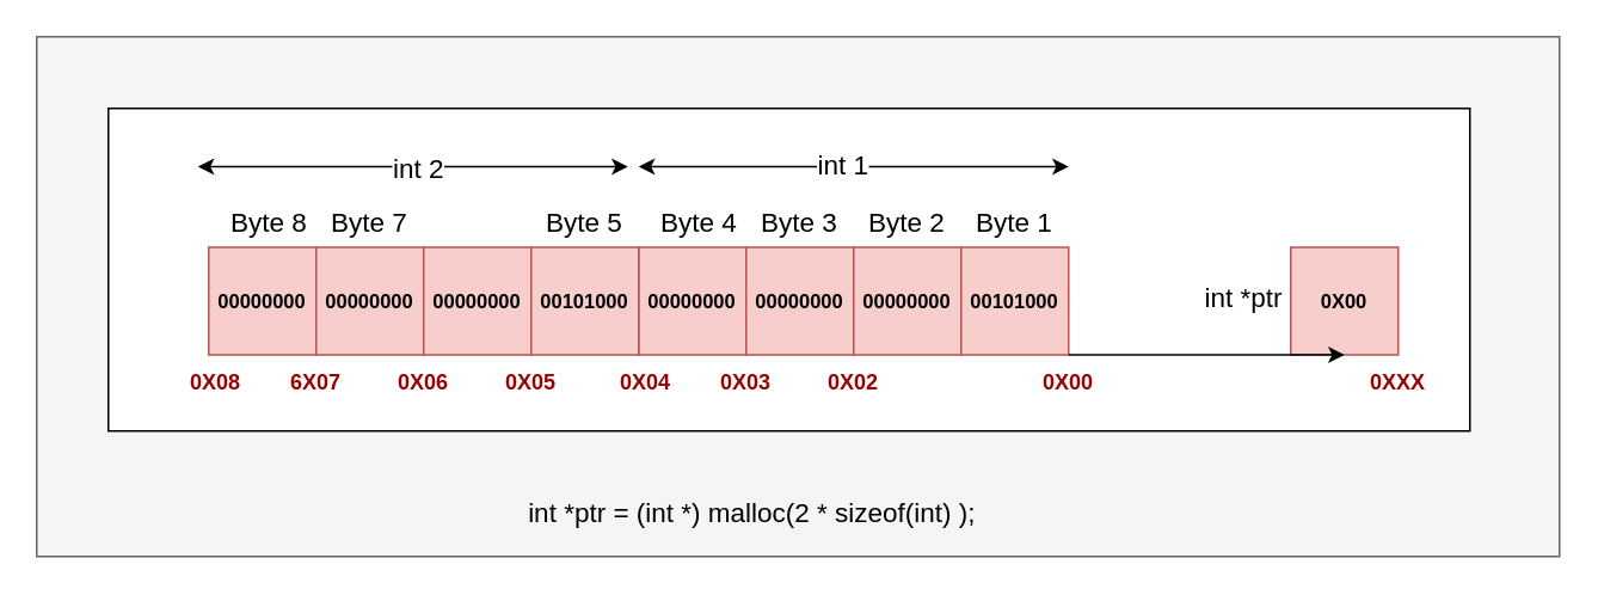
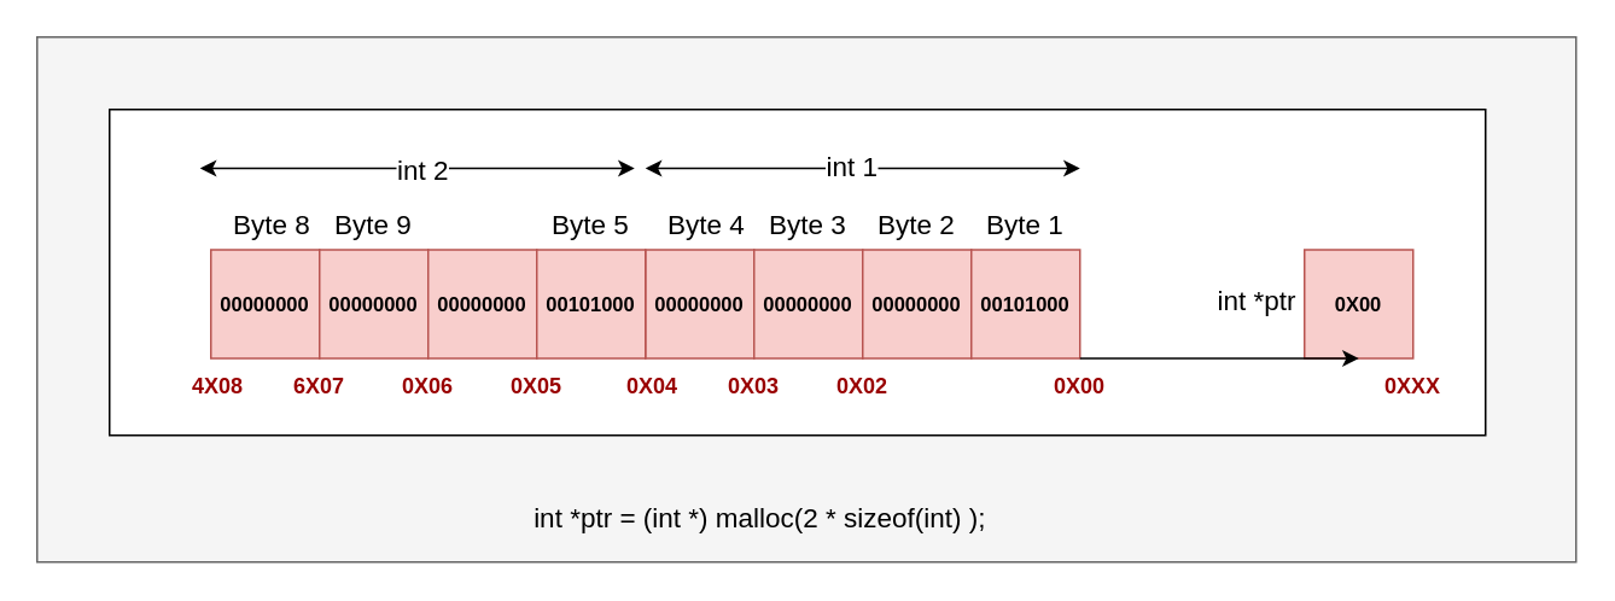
- <mxCell id="26" value="&lt;font style=&quot;font-size: 15px;&quot;&gt;Byte 7&lt;/font&gt;" style="text;html=1;align=center;verticalAlign=middle;whiteSpace=wrap;rounded=0;" vertex="1" parent="1"><mxGeometry x="176" y="107.5" width="60" height="30" as="geometry" /></mxCell>
+ <mxCell id="26" value="&lt;font style=&quot;font-size: 15px;&quot;&gt;Byte 9&lt;/font&gt;" style="text;html=1;align=center;verticalAlign=middle;whiteSpace=wrap;rounded=0;" vertex="1" parent="1"><mxGeometry x="176" y="107.5" width="60" height="30" as="geometry" /></mxCell>
- <mxCell id="31" value="0X08" style="text;html=1;align=center;verticalAlign=middle;whiteSpace=wrap;rounded=0;fontColor=#990000;fontStyle=1" vertex="1" parent="1"><mxGeometry x="90" y="197.5" width="60" height="30" as="geometry" /></mxCell>
+ <mxCell id="31" value="4X08" style="text;html=1;align=center;verticalAlign=middle;whiteSpace=wrap;rounded=0;fontColor=#990000;fontStyle=1" vertex="1" parent="1"><mxGeometry x="90" y="197.5" width="60" height="30" as="geometry" /></mxCell>
